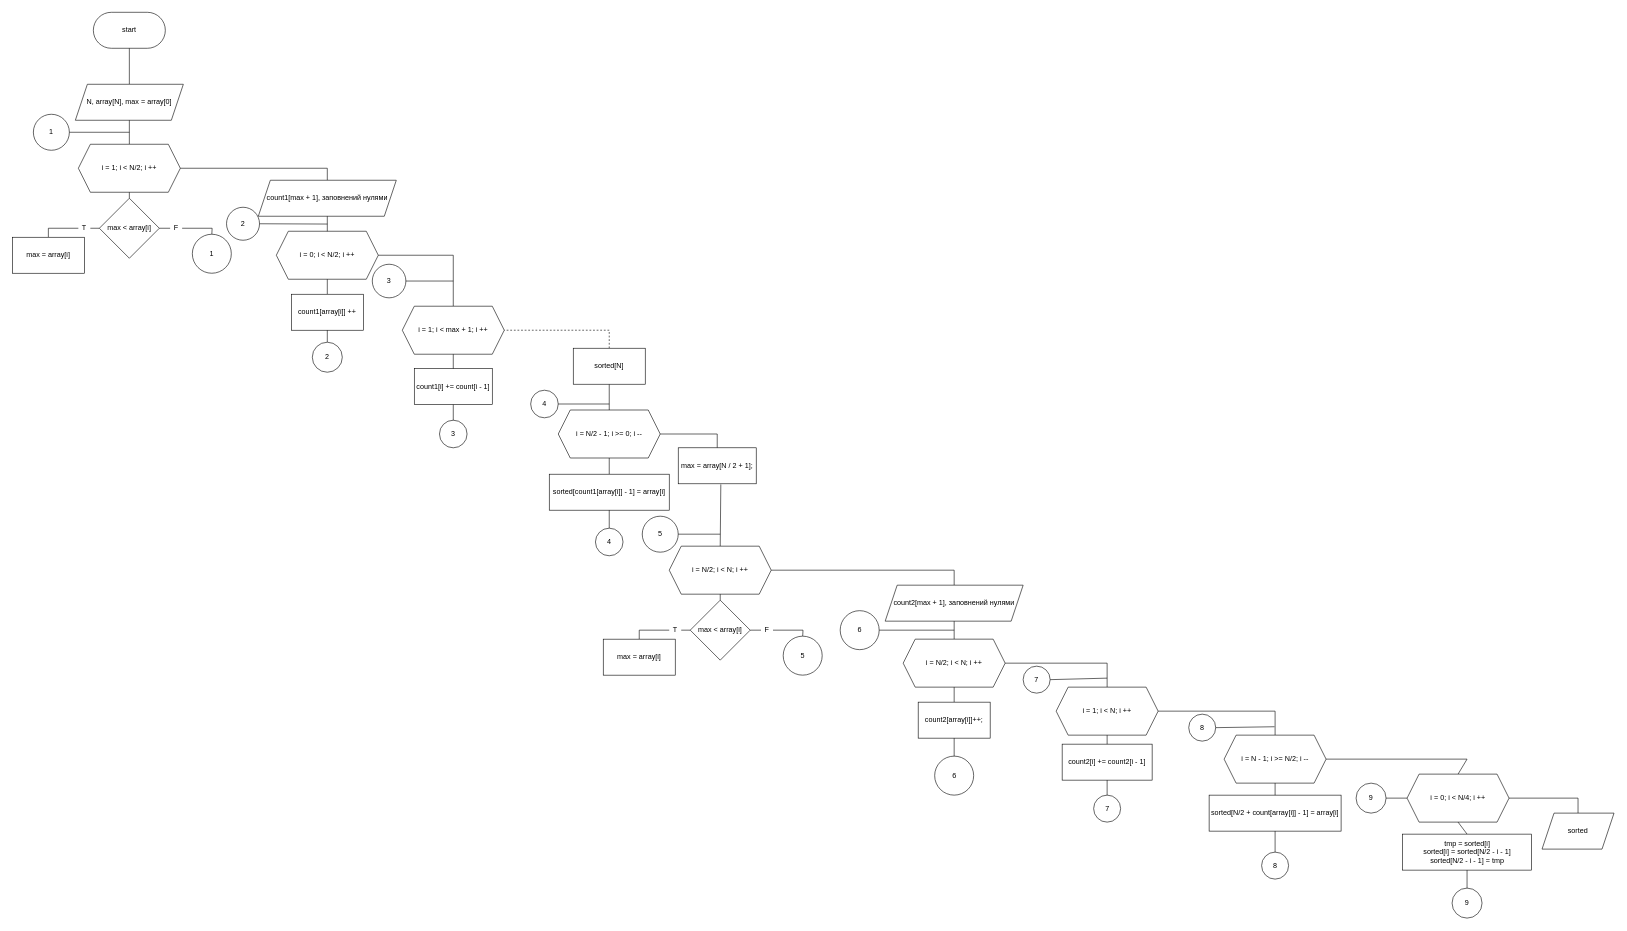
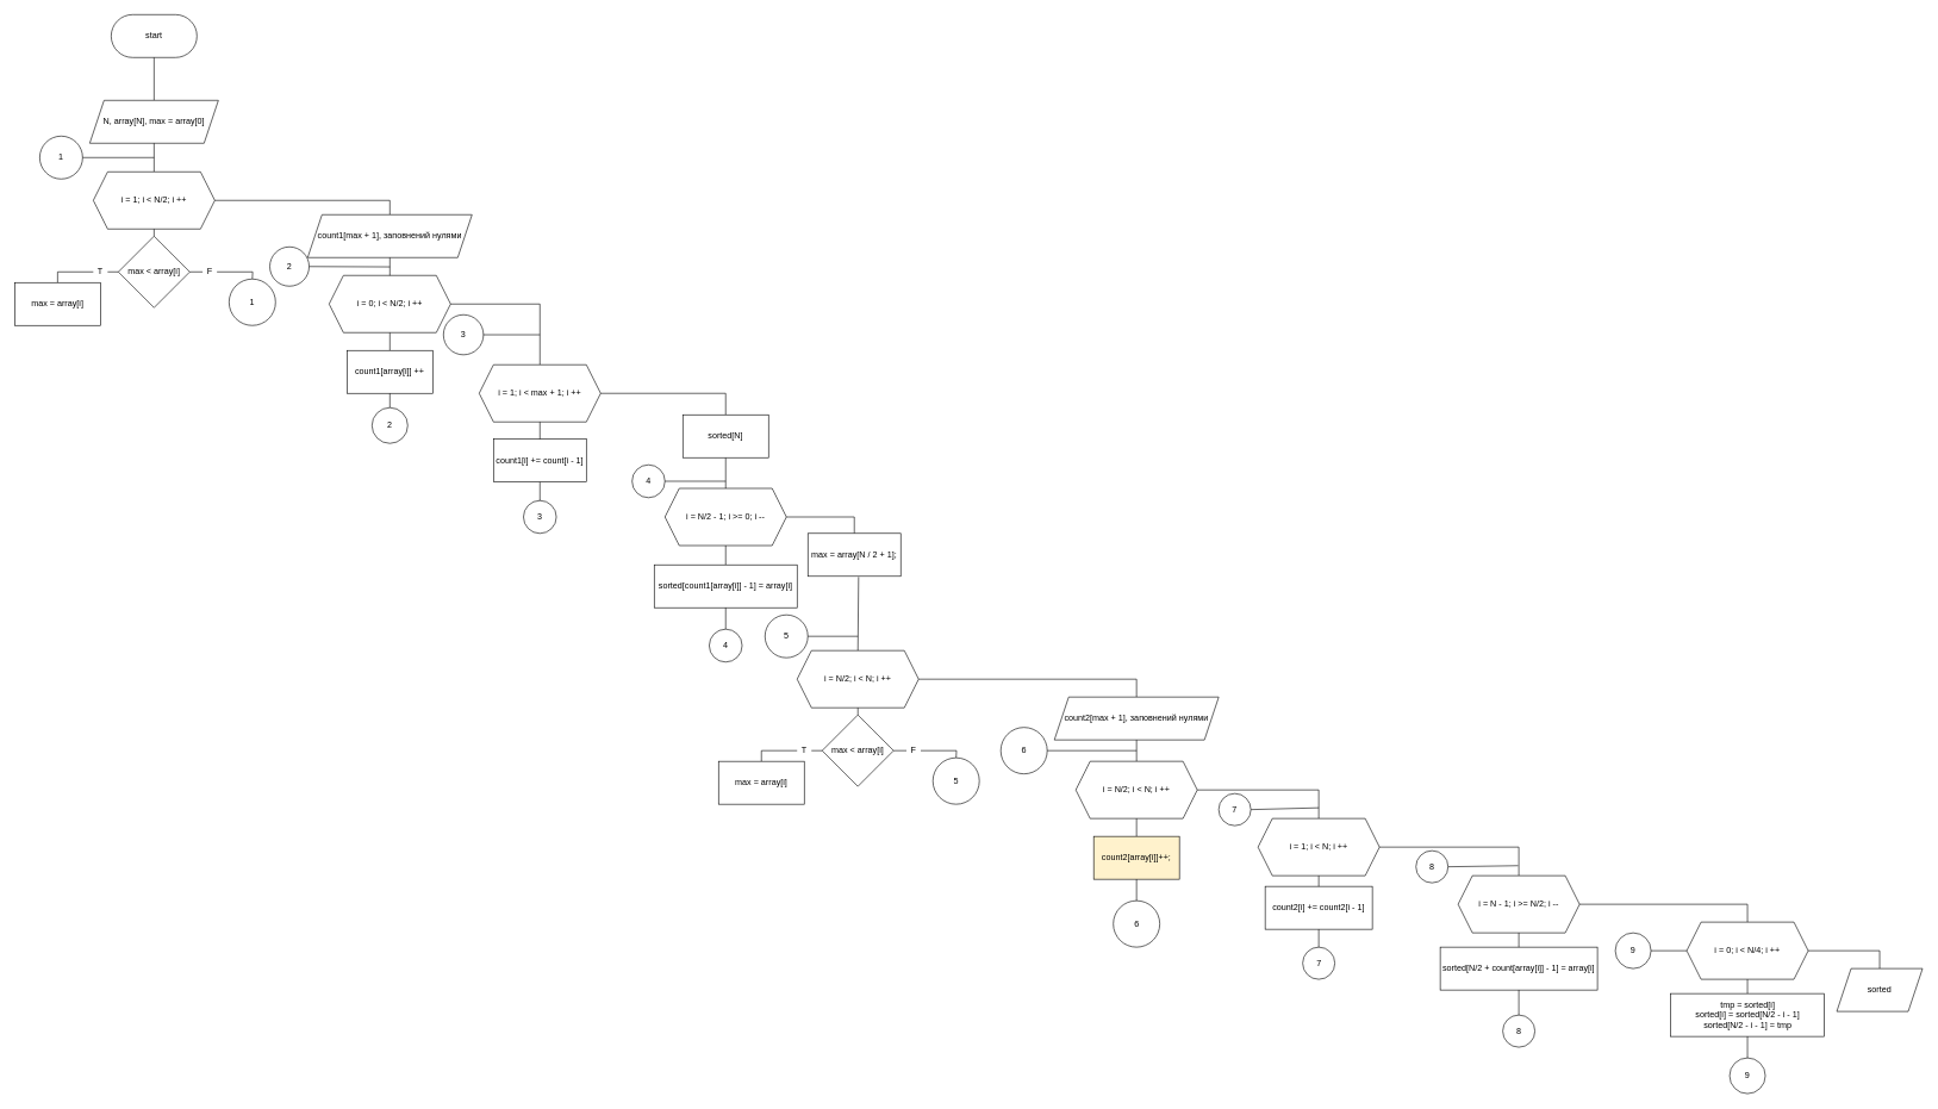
- <mxCell id="37" value="" style="endArrow=none;html=1;rounded=0;entryX=1;entryY=0.5;entryDx=0;entryDy=0;exitX=0.5;exitY=0;exitDx=0;exitDy=0;dashed=1;" edge="1" parent="1" source="76" target="30"><mxGeometry width="50" height="50" relative="1" as="geometry"><mxPoint x="1015" y="590" as="sourcePoint" /><mxPoint x="815" y="520" as="targetPoint" /><Array as="points"><mxPoint x="1015" y="550" /></Array></mxGeometry></mxCell>
+ <mxCell id="37" value="" style="endArrow=none;html=1;rounded=0;entryX=1;entryY=0.5;entryDx=0;entryDy=0;exitX=0.5;exitY=0;exitDx=0;exitDy=0;" edge="1" parent="1" source="76" target="30"><mxGeometry width="50" height="50" relative="1" as="geometry"><mxPoint x="1015" y="590" as="sourcePoint" /><mxPoint x="815" y="520" as="targetPoint" /><Array as="points"><mxPoint x="1015" y="550" /></Array></mxGeometry></mxCell>
- <mxCell id="69" value="count2[array[i]]++;" style="rounded=0;whiteSpace=wrap;html=1;" vertex="1" parent="1"><mxGeometry x="1530" y="1170" width="120" height="60" as="geometry" /></mxCell>
+ <mxCell id="69" value="count2[array[i]]++;" style="rounded=0;whiteSpace=wrap;html=1;fillColor=#fff2cc;" vertex="1" parent="1"><mxGeometry x="1530" y="1170" width="120" height="60" as="geometry" /></mxCell>
- <mxCell id="90" value="i = 0; i &amp;lt; N/4; i ++" style="shape=hexagon;perimeter=hexagonPerimeter2;whiteSpace=wrap;html=1;fixedSize=1;" vertex="1" parent="1"><mxGeometry x="2345" y="1290" width="170" height="80" as="geometry" /></mxCell>
+ <mxCell id="90" value="i = 0; i &amp;lt; N/4; i ++" style="shape=hexagon;perimeter=hexagonPerimeter2;whiteSpace=wrap;html=1;fixedSize=1;" vertex="1" parent="1"><mxGeometry x="2360" y="1290" width="170" height="80" as="geometry" /></mxCell>
